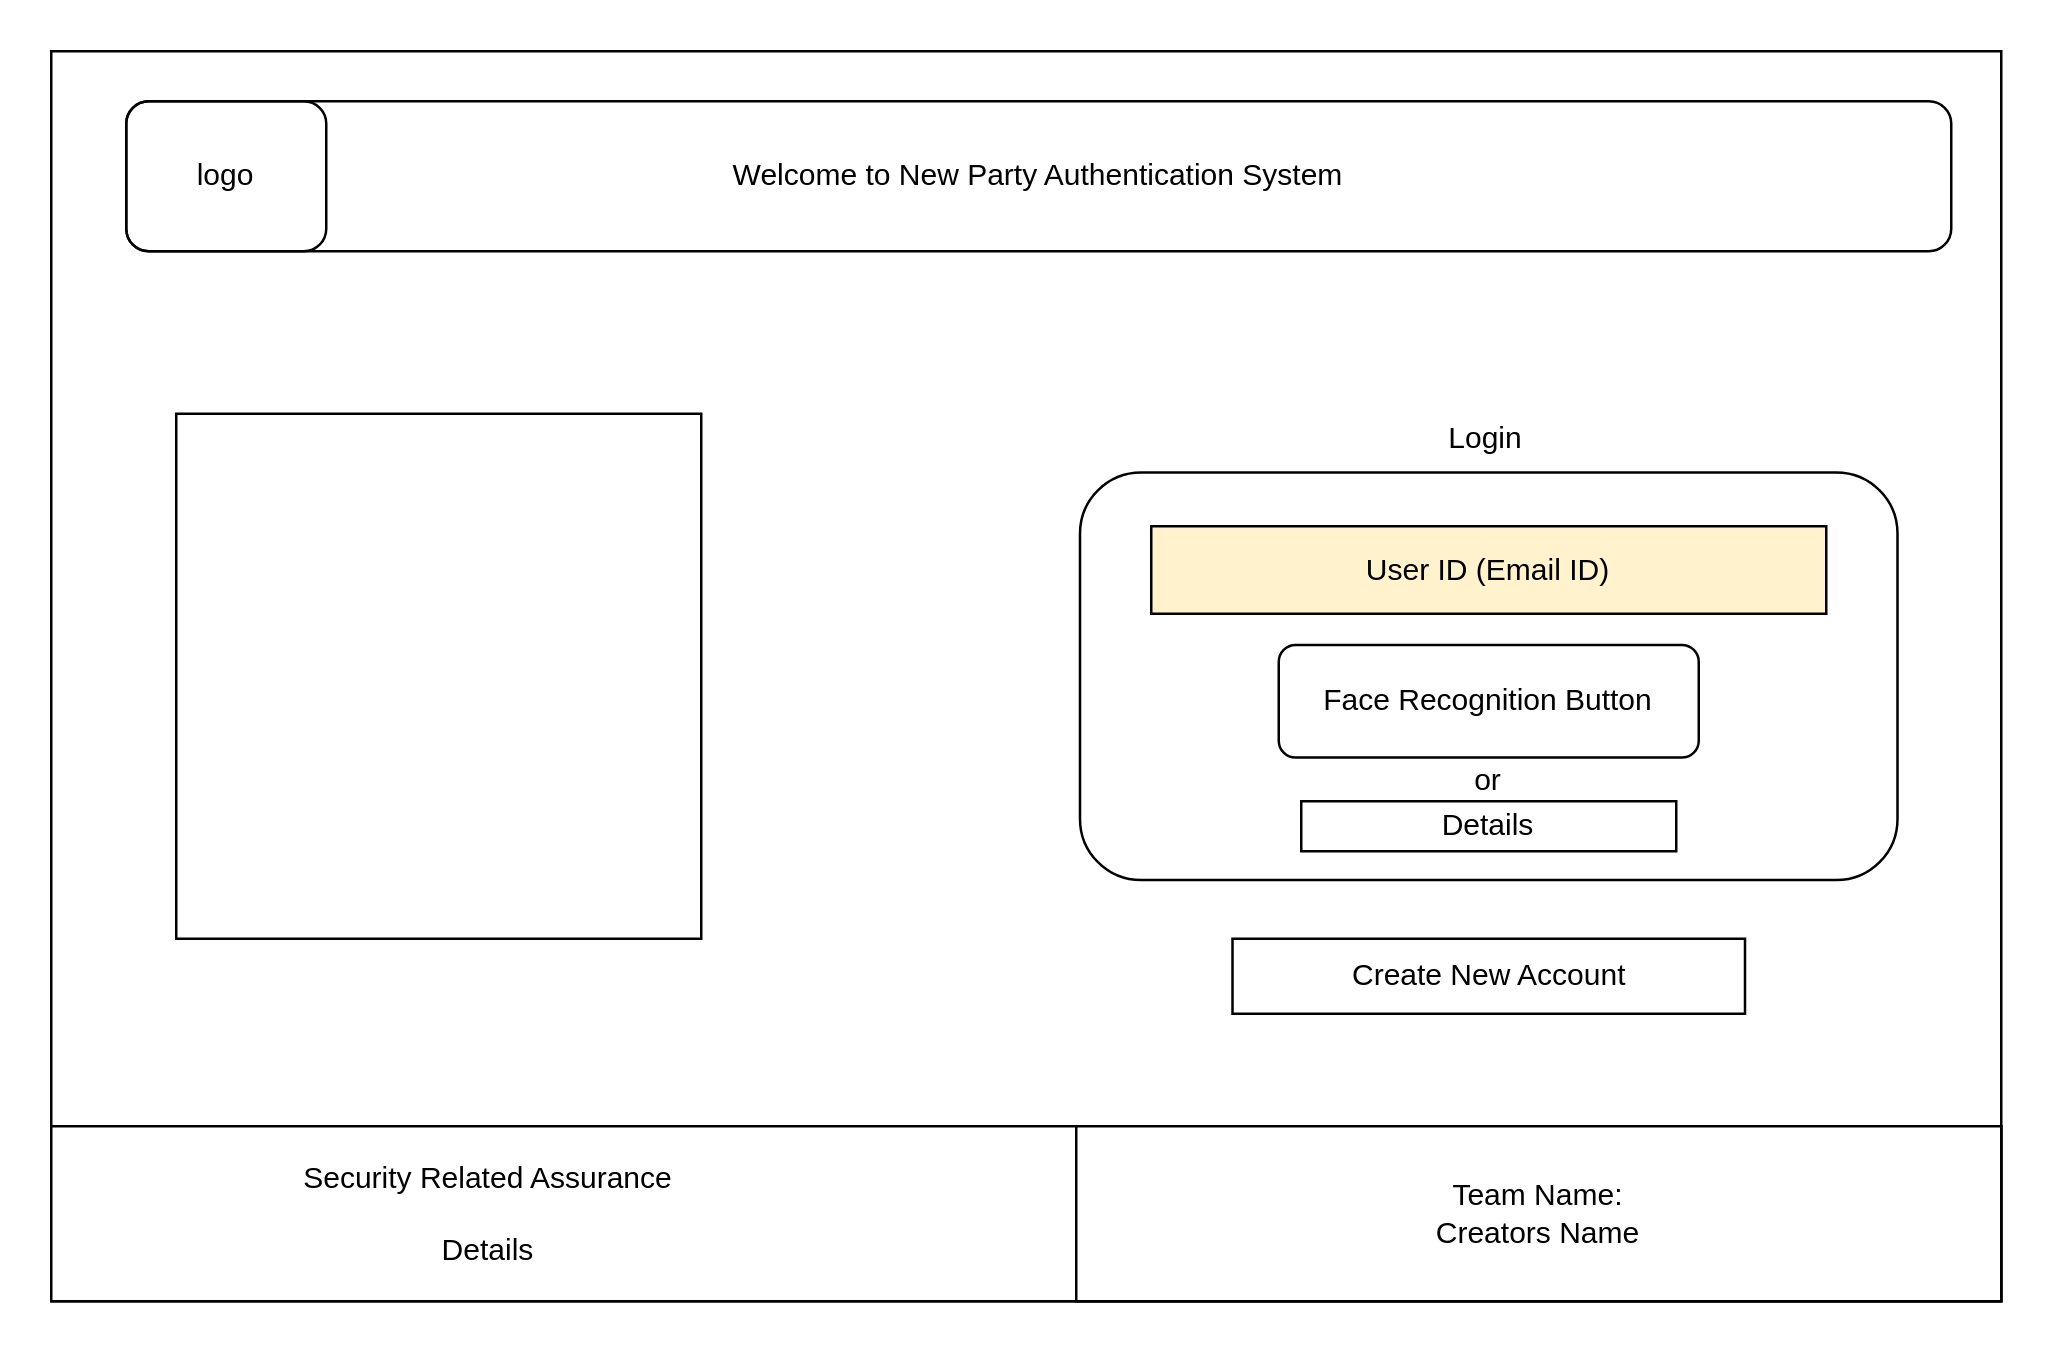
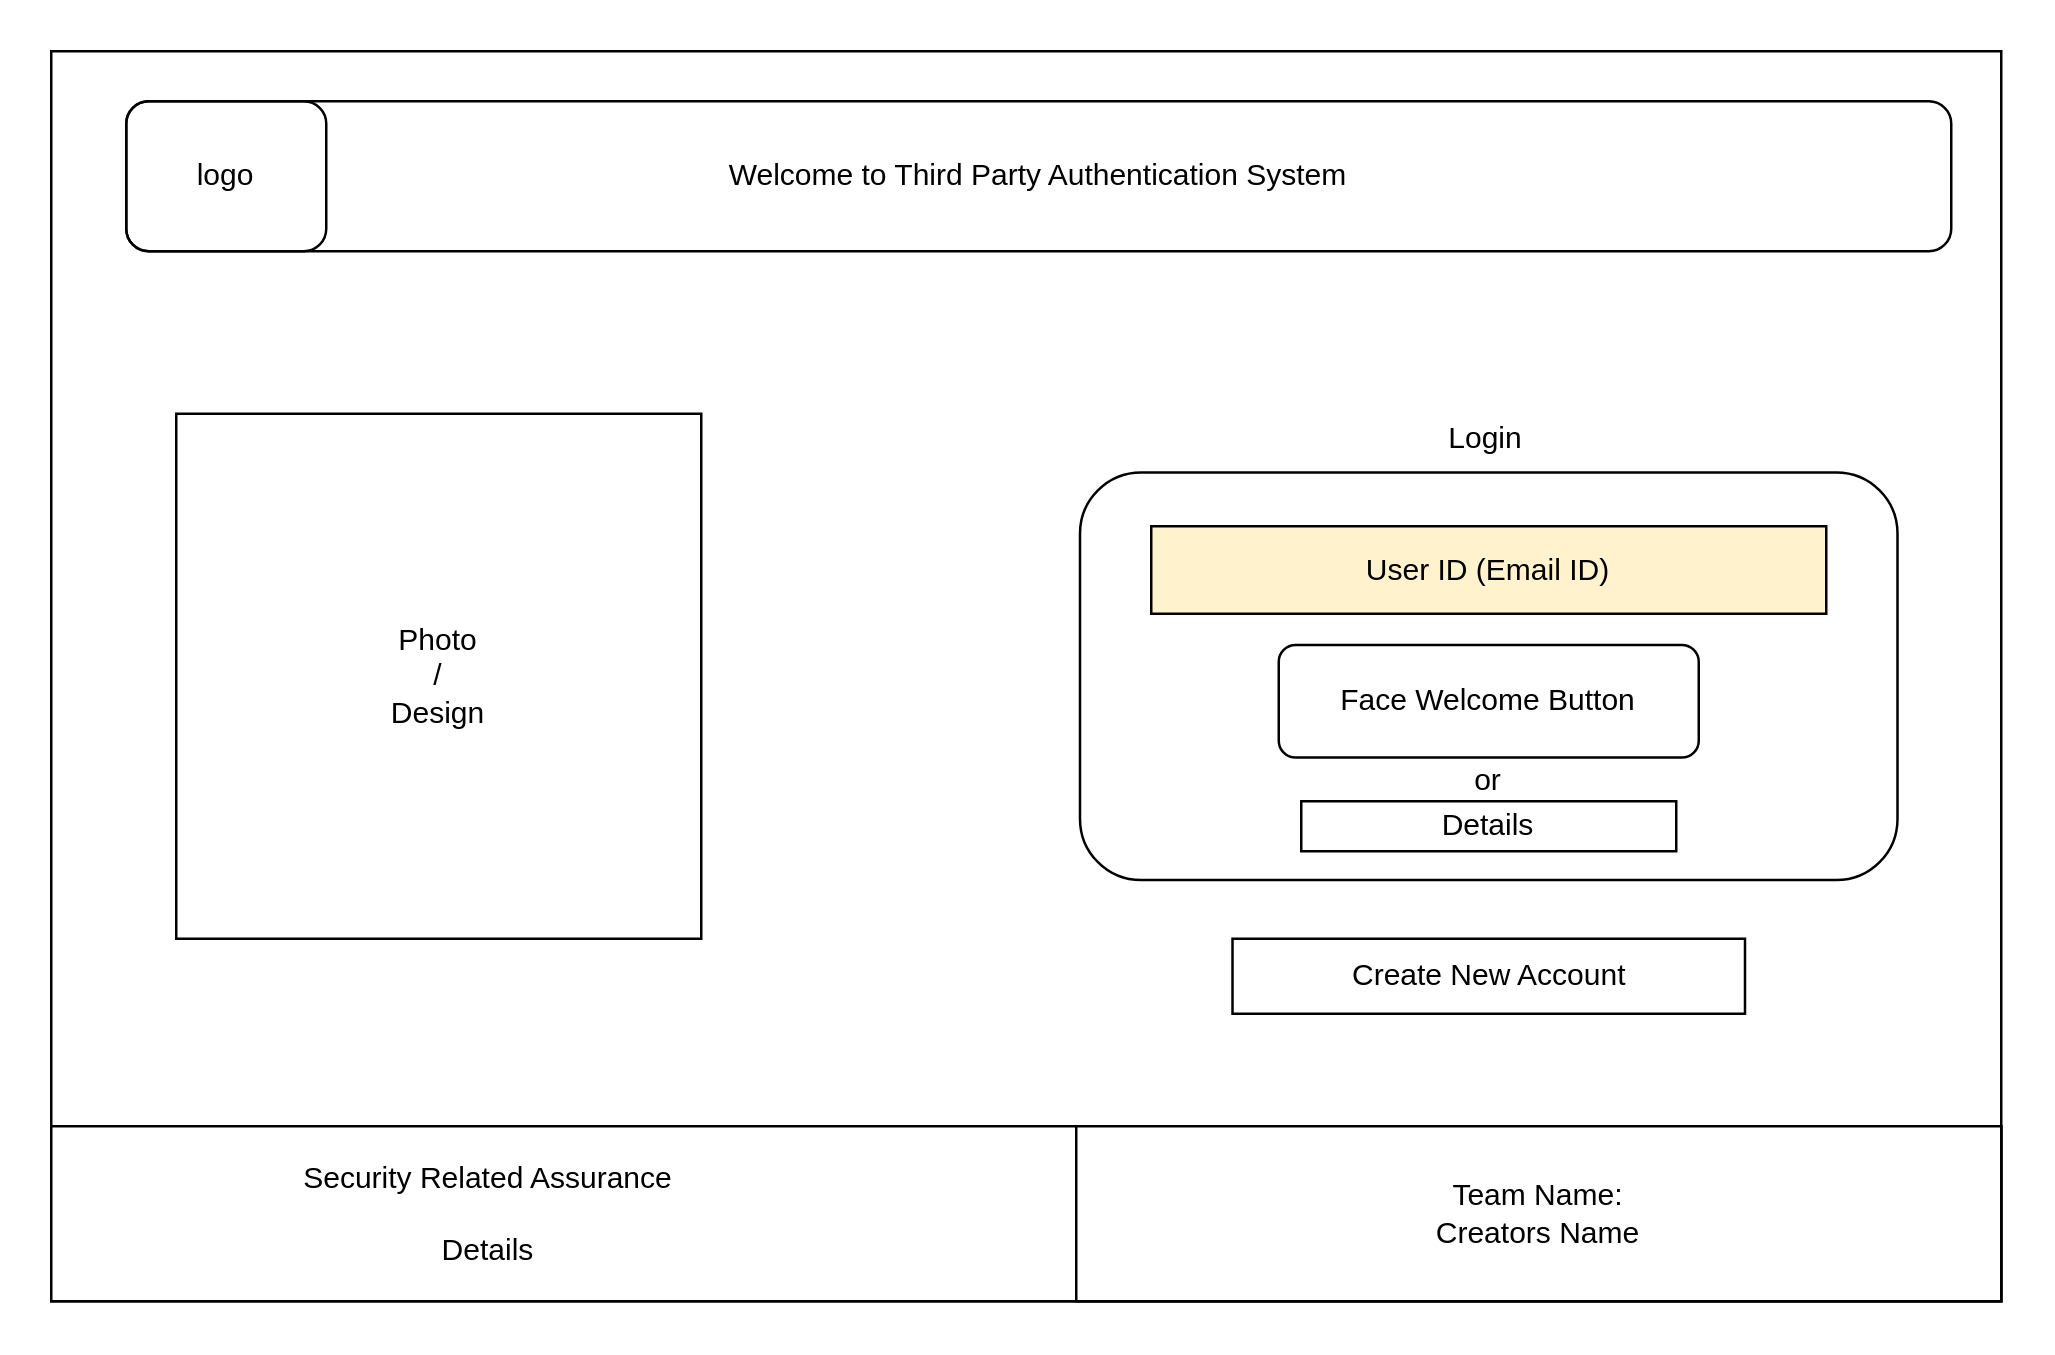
- <mxCell id="4" value="Welcome to New Party Authentication System" style="text;html=1;strokeColor=none;fillColor=none;align=center;verticalAlign=middle;whiteSpace=wrap;rounded=0;" parent="1" vertex="1"><mxGeometry x="80" y="60" width="670" height="20" as="geometry" /></mxCell>
+ <mxCell id="4" value="Welcome to Third Party Authentication System" style="text;html=1;strokeColor=none;fillColor=none;align=center;verticalAlign=middle;whiteSpace=wrap;rounded=0;" parent="1" vertex="1"><mxGeometry x="80" y="60" width="670" height="20" as="geometry" /></mxCell>
+ <mxCell id="6" value="Photo / Design" style="text;html=1;strokeColor=none;fillColor=none;align=center;verticalAlign=middle;whiteSpace=wrap;rounded=0;" parent="1" vertex="1"><mxGeometry x="155" y="260" width="40" height="20" as="geometry" /></mxCell>
- <mxCell id="12" value="Face Recognition Button" style="rounded=1;whiteSpace=wrap;html=1;" parent="1" vertex="1"><mxGeometry x="511" y="257.5" width="168" height="45" as="geometry" /></mxCell>
+ <mxCell id="12" value="Face Welcome Button" style="rounded=1;whiteSpace=wrap;html=1;" parent="1" vertex="1"><mxGeometry x="511" y="257.5" width="168" height="45" as="geometry" /></mxCell>
